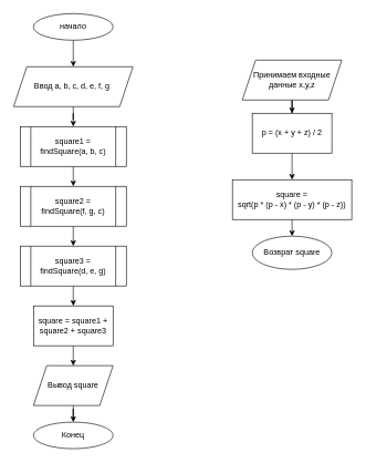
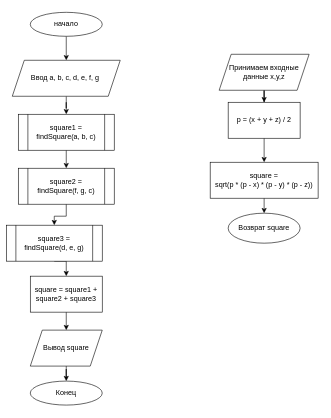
- <mxCell id="21" value="square3 = findSquare(d, e, g)" style="shape=process;whiteSpace=wrap;html=1;backgroundOutline=1;" vertex="1" parent="1"><mxGeometry x="30" y="370" width="160" height="60" as="geometry" /></mxCell>
+ <mxCell id="21" value="square3 = findSquare(d, e, g)" style="shape=process;whiteSpace=wrap;html=1;backgroundOutline=1;" vertex="1" parent="1"><mxGeometry x="10" y="375" width="160" height="60" as="geometry" /></mxCell>
